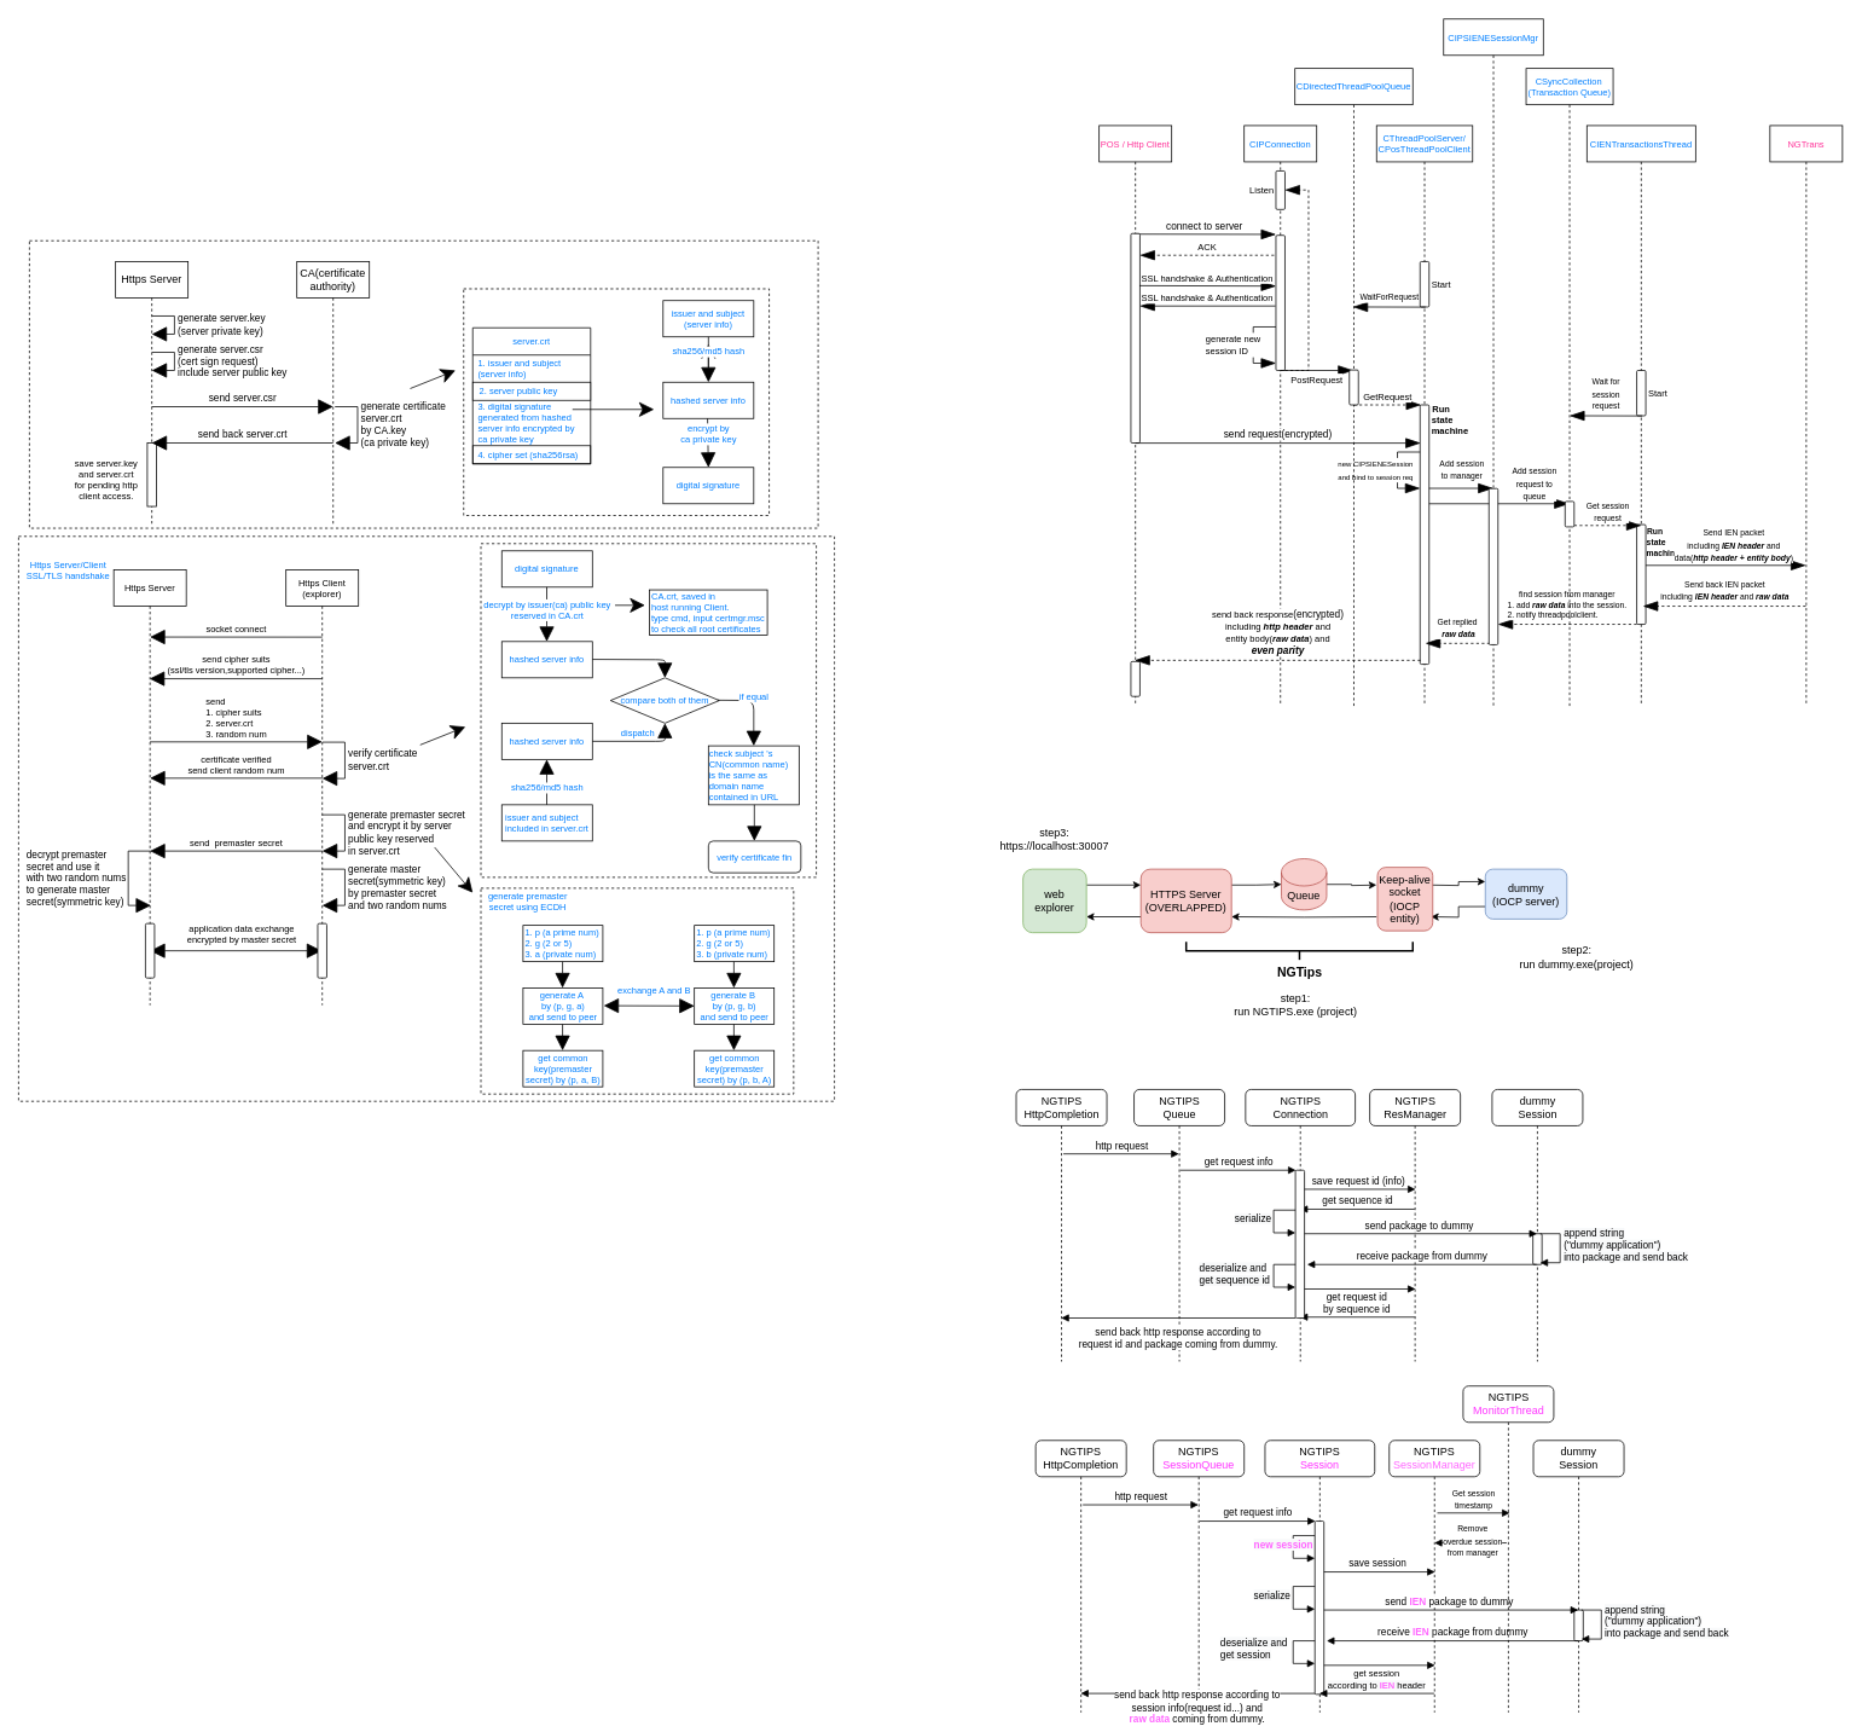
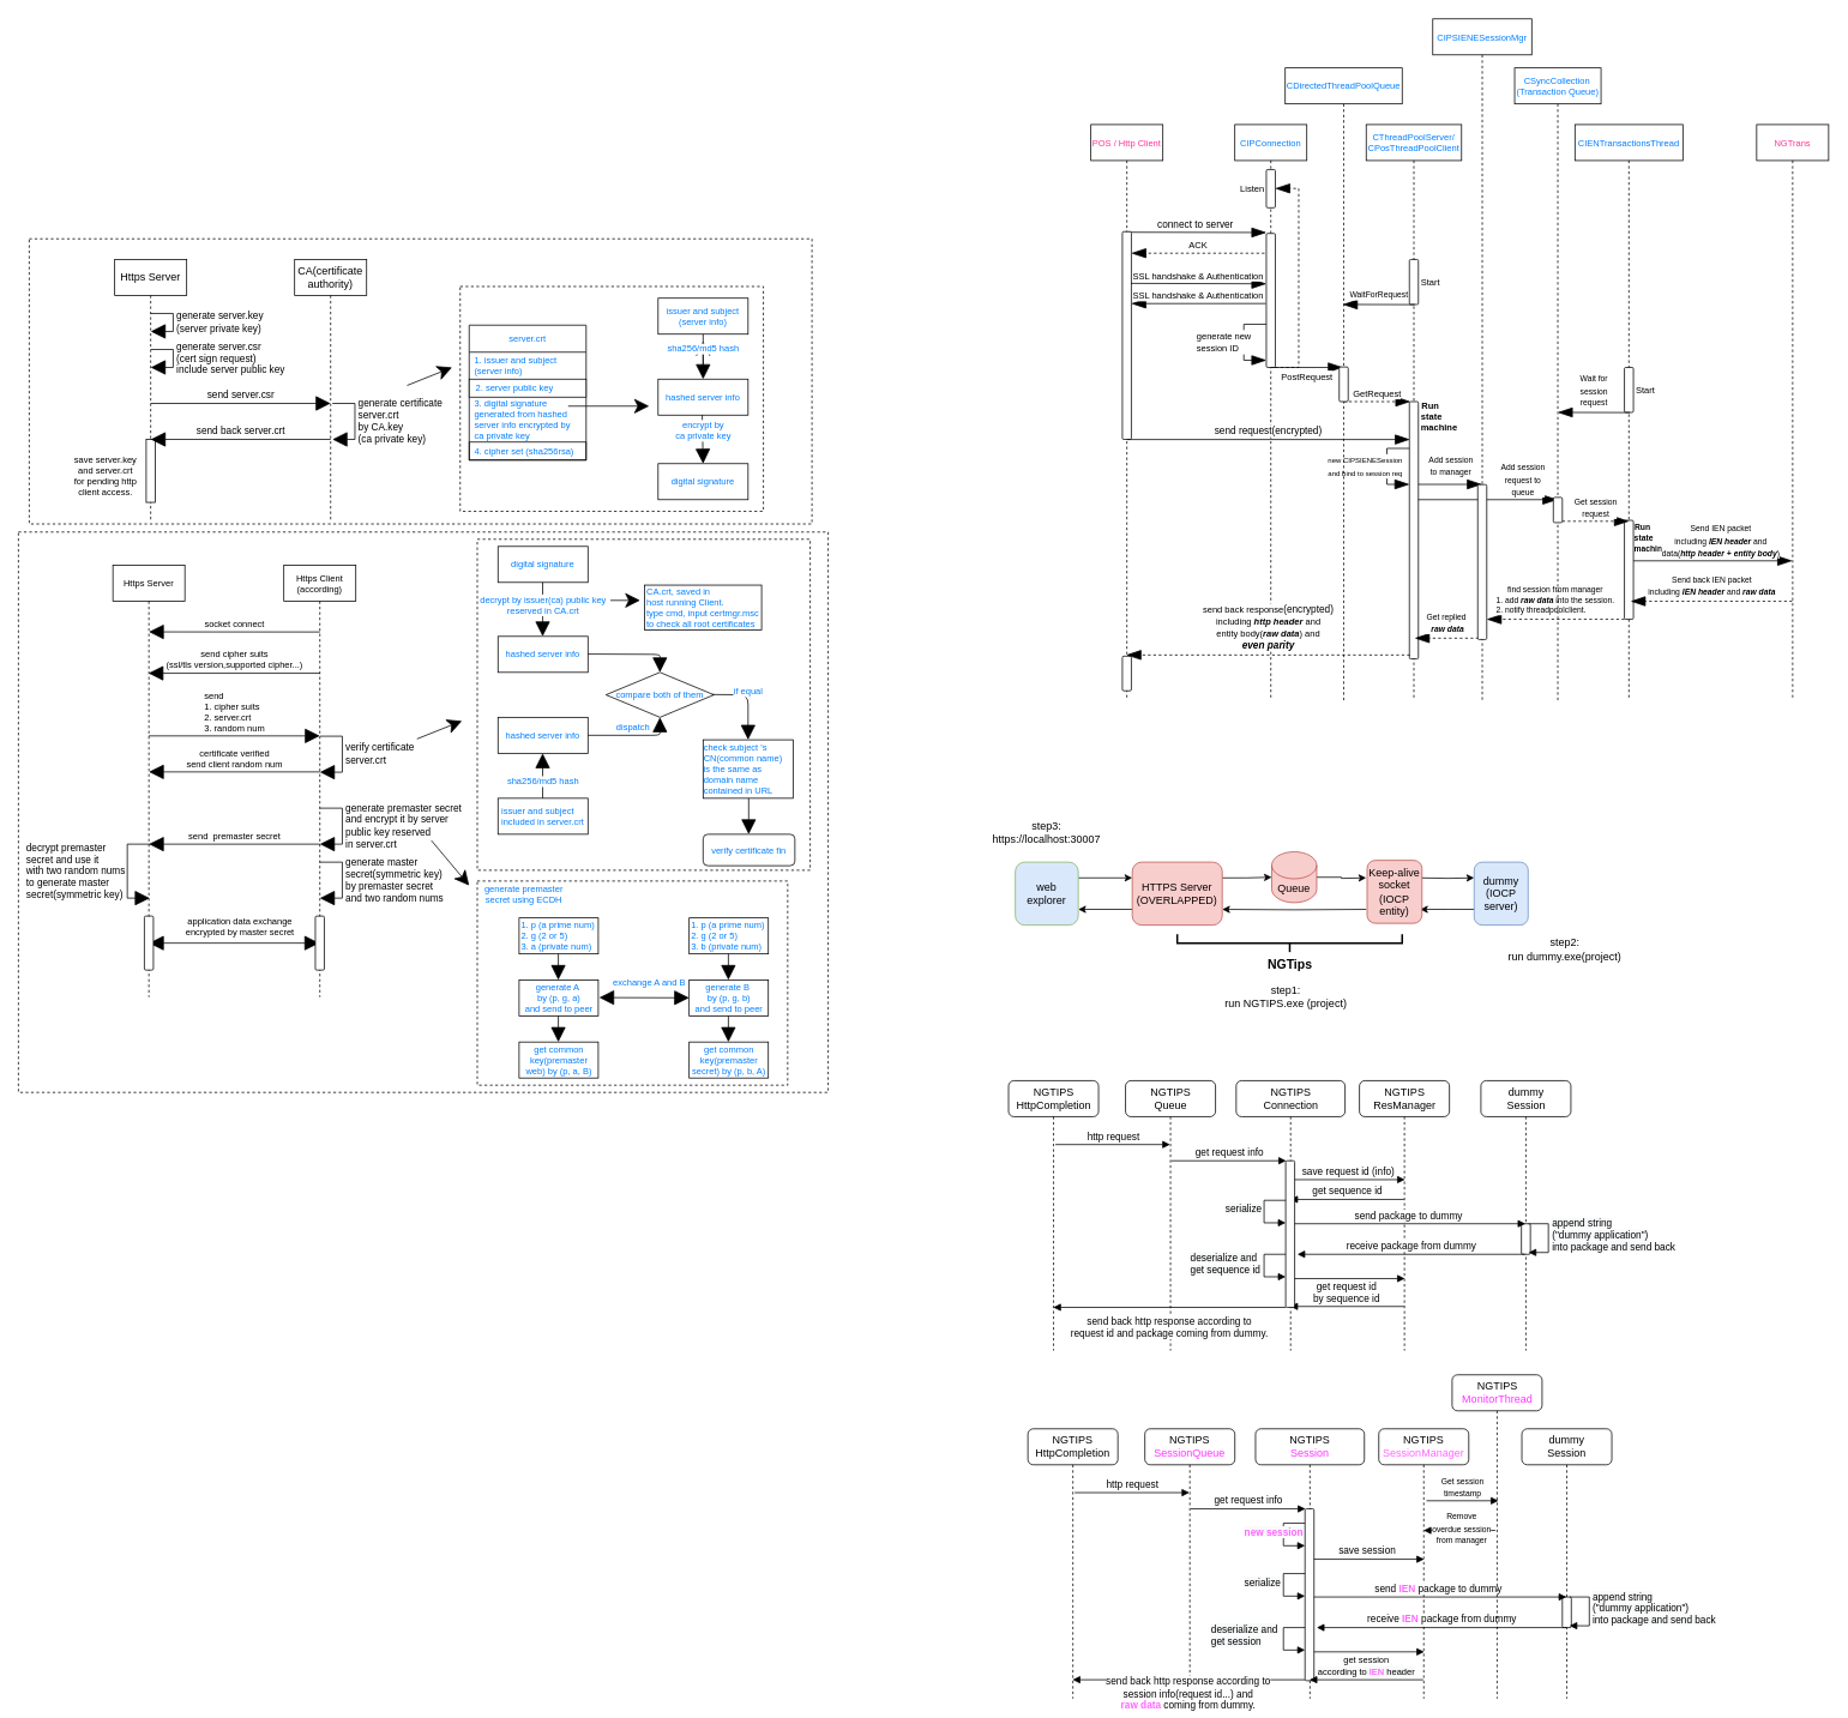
- <mxCell id="60" value="Https Server/Client&lt;br&gt;SSL/TLS handshake" style="text;html=1;strokeColor=none;fillColor=none;align=center;verticalAlign=middle;whiteSpace=wrap;rounded=0;dashed=1;hachureGap=4;pointerEvents=0;fontSize=10;fontColor=#007FFF;" parent="1" vertex="1"><mxGeometry x="25" y="618" width="100" height="20" as="geometry" /></mxCell>
- <mxCell id="31" value="&lt;font color=&quot;#000000&quot;&gt;Https Client&lt;br&gt;(explorer)&lt;br&gt;&lt;/font&gt;" style="shape=umlLifeline;perimeter=lifelinePerimeter;whiteSpace=wrap;html=1;container=1;collapsible=0;recursiveResize=0;outlineConnect=0;hachureGap=4;pointerEvents=0;fontSize=10;fontColor=#007FFF;strokeColor=default;" parent="1" vertex="1"><mxGeometry x="315" y="628" width="80" height="480" as="geometry" /></mxCell>
+ <mxCell id="31" value="&lt;font color=&quot;#000000&quot;&gt;Https Client&lt;br&gt;(according)&lt;br&gt;&lt;/font&gt;" style="shape=umlLifeline;perimeter=lifelinePerimeter;whiteSpace=wrap;html=1;container=1;collapsible=0;recursiveResize=0;outlineConnect=0;hachureGap=4;pointerEvents=0;fontSize=10;fontColor=#007FFF;strokeColor=default;" parent="1" vertex="1"><mxGeometry x="315" y="628" width="80" height="480" as="geometry" /></mxCell>
- <mxCell id="128" value="dummy&lt;br&gt;(IOCP server)" style="rounded=1;whiteSpace=wrap;html=1;fillColor=#dae8fc;strokeColor=#6c8ebf;" parent="1" vertex="1"><mxGeometry x="1638" y="958" width="90" height="55" as="geometry" /></mxCell>
+ <mxCell id="128" value="dummy&lt;br&gt;(IOCP server)" style="rounded=1;whiteSpace=wrap;html=1;fillColor=#dae8fc;strokeColor=#6c8ebf;" parent="1" vertex="1"><mxGeometry x="1638" y="958" width="60" height="70" as="geometry" /></mxCell>
- <mxCell id="119" value="web explorer" style="rounded=1;whiteSpace=wrap;html=1;fillColor=#d5e8d4;strokeColor=#82b366;" parent="1" vertex="1"><mxGeometry x="1128" y="958" width="70" height="70" as="geometry" /></mxCell>
+ <mxCell id="119" value="web explorer" style="rounded=1;whiteSpace=wrap;html=1;fillColor=#dae8fc;strokeColor=#82b366;" parent="1" vertex="1"><mxGeometry x="1128" y="958" width="70" height="70" as="geometry" /></mxCell>
- <mxCell id="66" value="&lt;div&gt;get common key(premaster secret) by (p, a, B)&lt;/div&gt;" style="rounded=0;whiteSpace=wrap;html=1;hachureGap=4;pointerEvents=0;fontSize=10;fontColor=#007FFF;strokeColor=default;align=center;" parent="1" vertex="1"><mxGeometry x="576.5" y="1158" width="88" height="40" as="geometry" /></mxCell>
+ <mxCell id="66" value="&lt;div&gt;get common key(premaster web) by (p, a, B)&lt;/div&gt;" style="rounded=0;whiteSpace=wrap;html=1;hachureGap=4;pointerEvents=0;fontSize=10;fontColor=#007FFF;strokeColor=default;align=center;" parent="1" vertex="1"><mxGeometry x="576.5" y="1158" width="88" height="40" as="geometry" /></mxCell>
